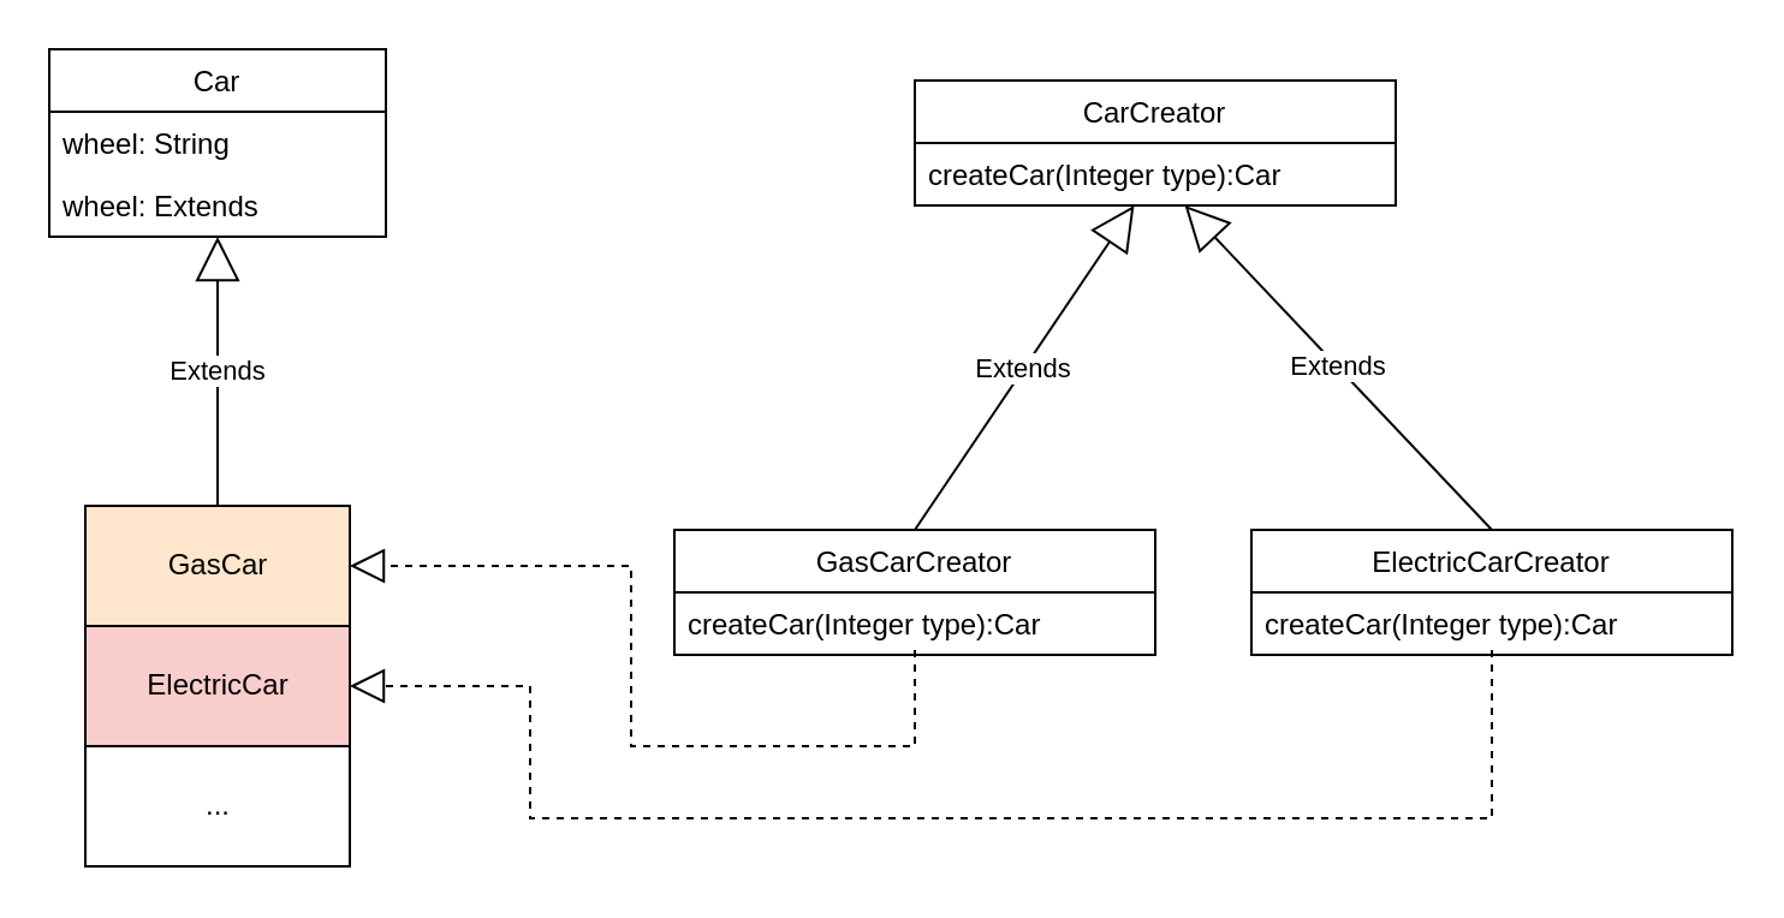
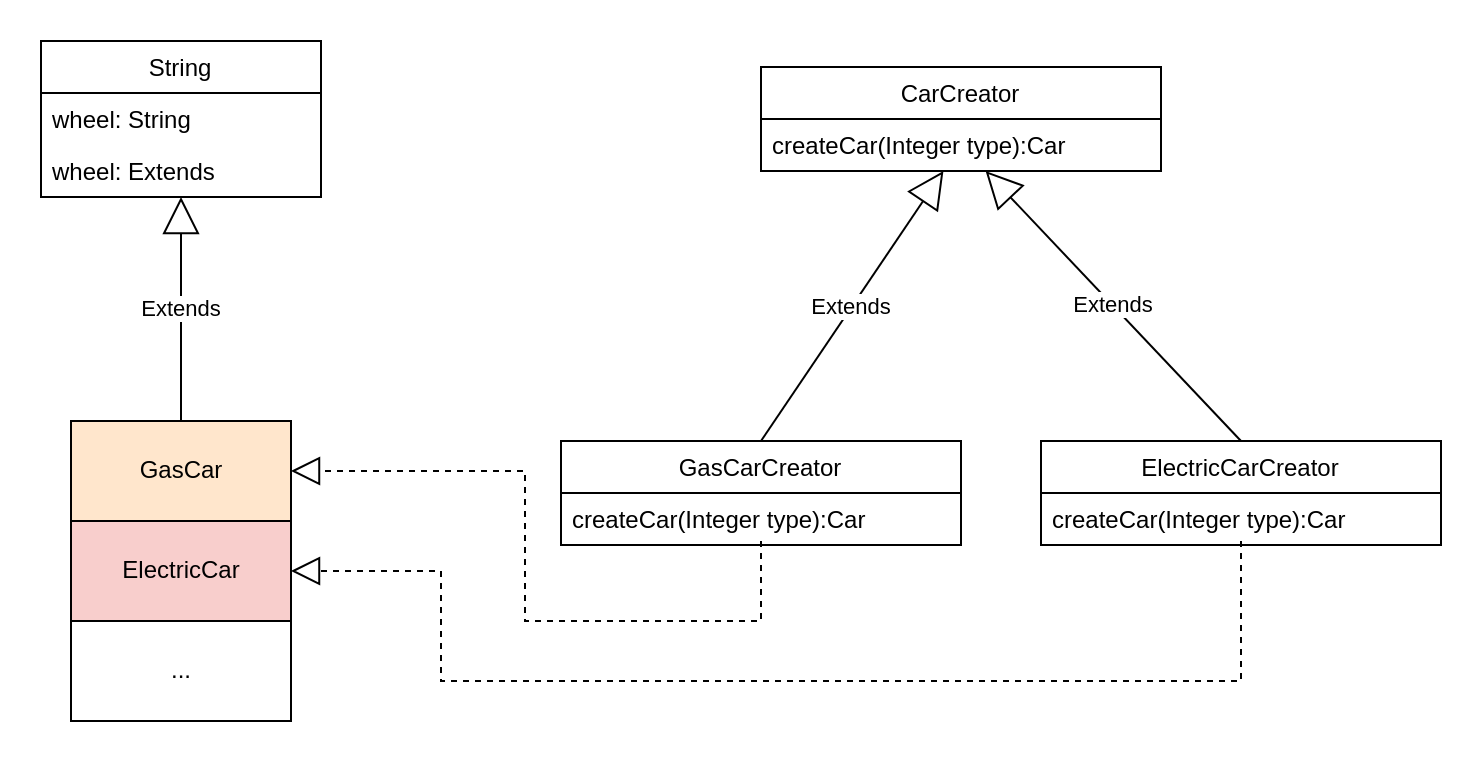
- <mxCell id="6" value="Car" style="swimlane;fontStyle=0;childLayout=stackLayout;horizontal=1;startSize=26;fillColor=none;horizontalStack=0;resizeParent=1;resizeParentMax=0;resizeLast=0;collapsible=1;marginBottom=0;" parent="1" vertex="1"><mxGeometry x="20" y="20" width="140" height="78" as="geometry" /></mxCell>
+ <mxCell id="6" value="String" style="swimlane;fontStyle=0;childLayout=stackLayout;horizontal=1;startSize=26;fillColor=none;horizontalStack=0;resizeParent=1;resizeParentMax=0;resizeLast=0;collapsible=1;marginBottom=0;" parent="1" vertex="1"><mxGeometry x="20" y="20" width="140" height="78" as="geometry" /></mxCell>
